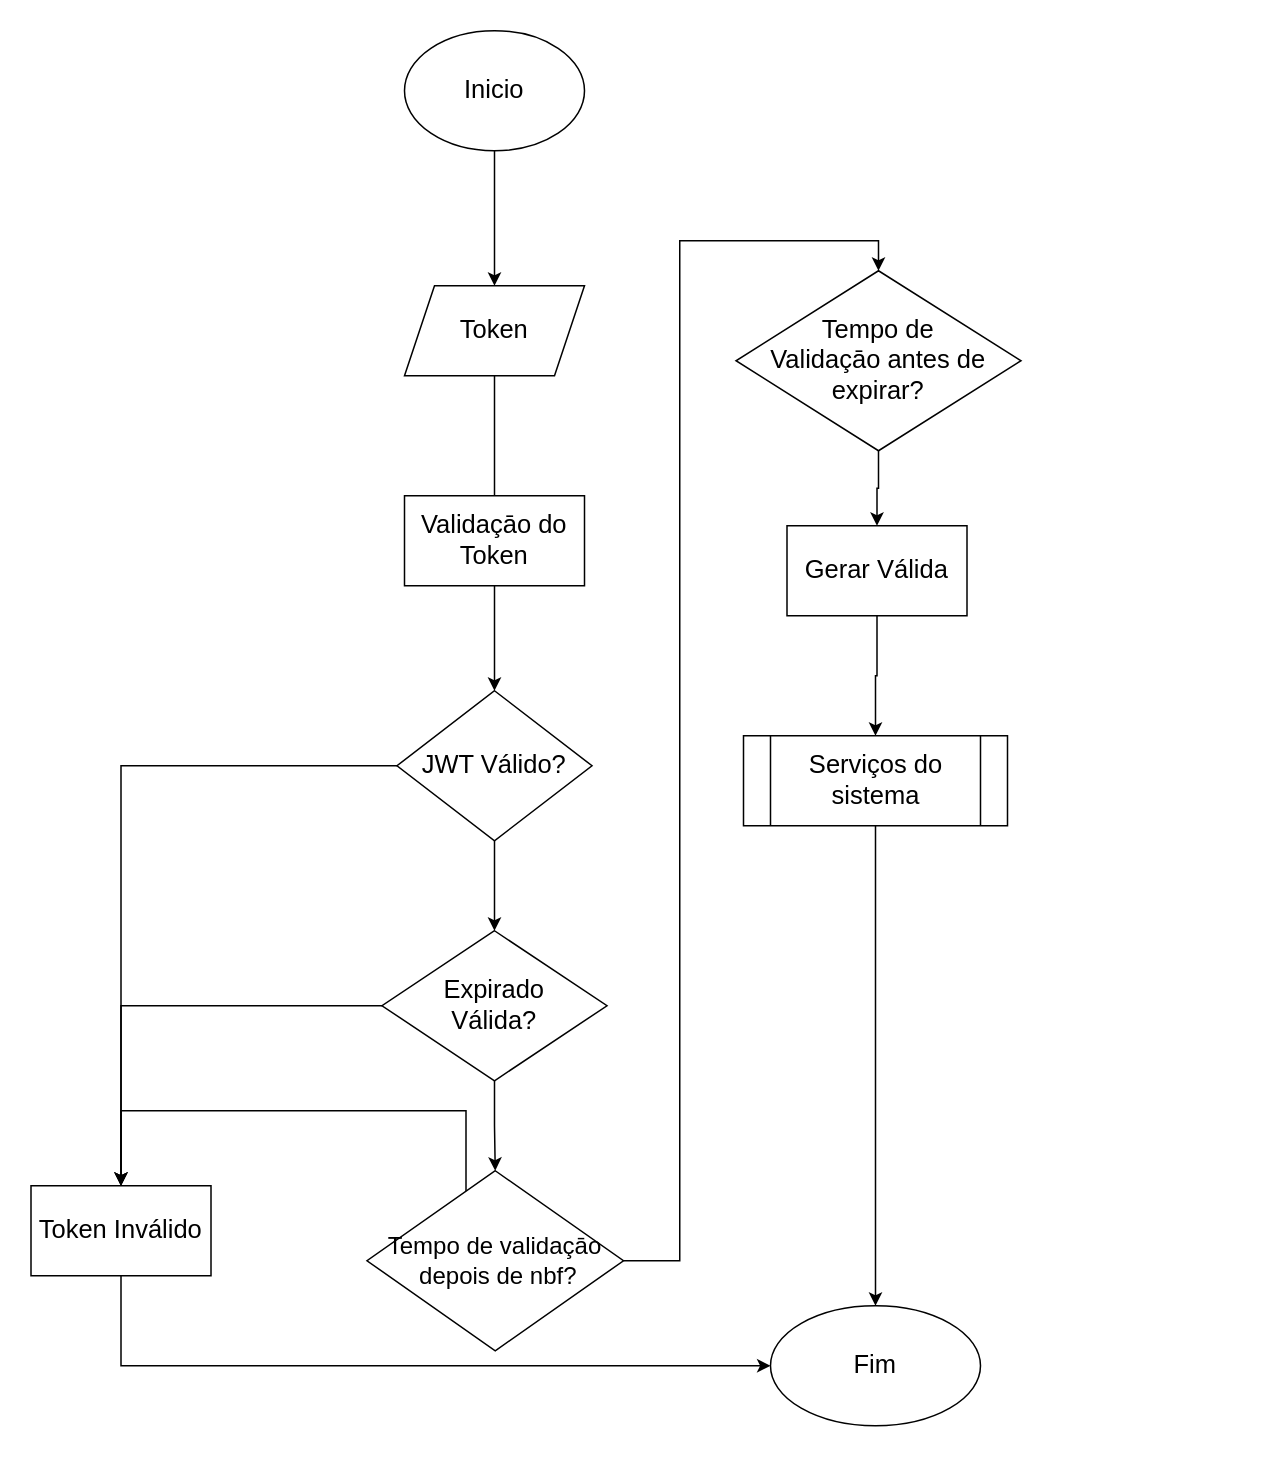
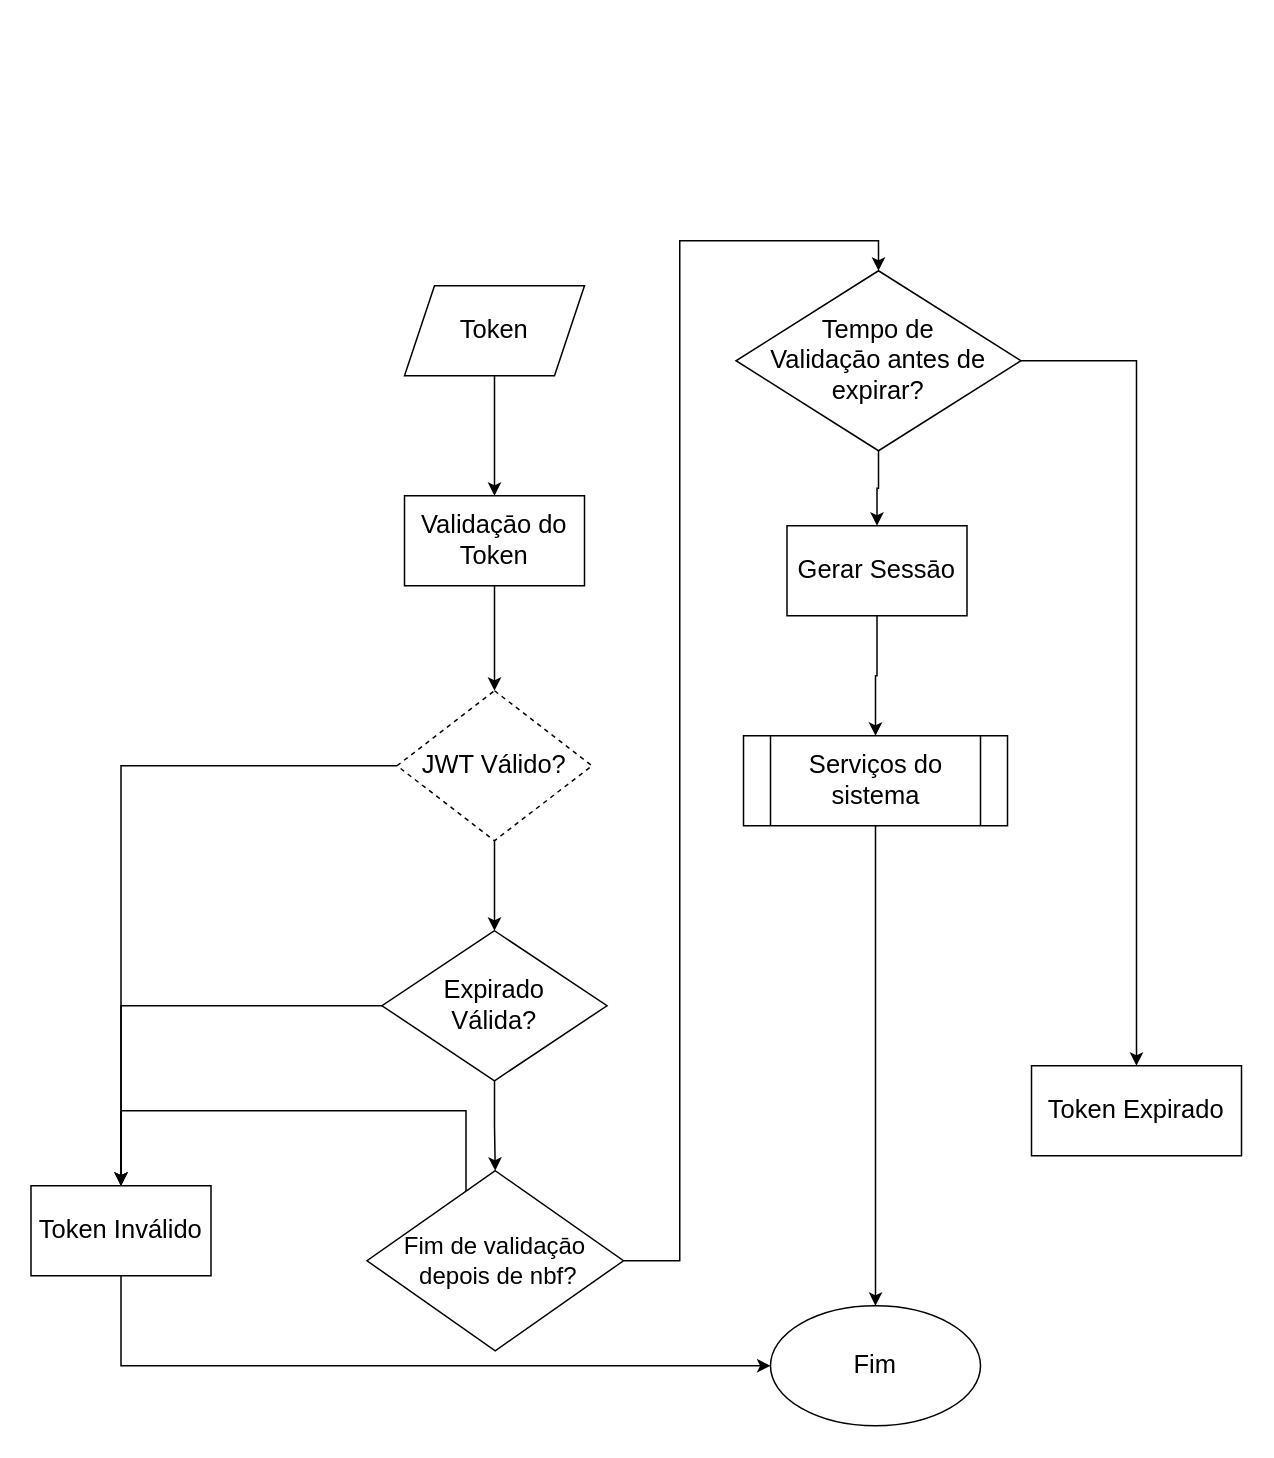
- <mxCell id="3" value="Inicio" style="ellipse;whiteSpace=wrap;html=1;fontSize=17;" vertex="1" parent="1"><mxGeometry x="269" y="20" width="120" height="80" as="geometry" /></mxCell>
- <mxCell id="2" value="" style="edgeStyle=orthogonalEdgeStyle;rounded=0;orthogonalLoop=1;jettySize=auto;html=1;" edge="1" parent="1" source="3" target="5"><mxGeometry relative="1" as="geometry" /></mxCell>
- <mxCell id="4" value="" style="edgeStyle=orthogonalEdgeStyle;rounded=0;orthogonalLoop=1;jettySize=auto;html=1;endArrow=none;" edge="1" parent="1" source="5" target="7"><mxGeometry relative="1" as="geometry" /></mxCell>
+ <mxCell id="4" value="" style="edgeStyle=orthogonalEdgeStyle;rounded=0;orthogonalLoop=1;jettySize=auto;html=1;" edge="1" parent="1" source="5" target="7"><mxGeometry relative="1" as="geometry" /></mxCell>
- <mxCell id="24" value="Gerar Válida" style="whiteSpace=wrap;html=1;fontSize=17;" vertex="1" parent="1"><mxGeometry x="524" y="350" width="120" height="60" as="geometry" /></mxCell>
+ <mxCell id="24" value="Gerar Sessāo" style="whiteSpace=wrap;html=1;fontSize=17;" vertex="1" parent="1"><mxGeometry x="524" y="350" width="120" height="60" as="geometry" /></mxCell>
+ <mxCell id="21" value="" style="edgeStyle=orthogonalEdgeStyle;rounded=0;orthogonalLoop=1;jettySize=auto;html=1;" edge="1" parent="1" source="22" target="28"><mxGeometry relative="1" as="geometry" /></mxCell>
- <mxCell id="10" value="JWT Válido?" style="rhombus;whiteSpace=wrap;html=1;fontSize=17;" vertex="1" parent="1"><mxGeometry x="264" y="460" width="130" height="100" as="geometry" /></mxCell>
+ <mxCell id="10" value="JWT Válido?" style="rhombus;whiteSpace=wrap;html=1;fontSize=17;dashed=1;" vertex="1" parent="1"><mxGeometry x="264" y="460" width="130" height="100" as="geometry" /></mxCell>
+ <mxCell id="28" value="Token Expirado" style="whiteSpace=wrap;html=1;fontSize=17;" vertex="1" parent="1"><mxGeometry x="687" y="710" width="140" height="60" as="geometry" /></mxCell>
- <mxCell id="17" value="&lt;font style=&quot;font-size: 16px;&quot;&gt;Tempo de validaçāo&lt;/font&gt;&lt;div style=&quot;font-size: 16px;&quot;&gt;&lt;font style=&quot;font-size: 16px;&quot;&gt;&amp;nbsp;depois de nbf?&lt;/font&gt;&lt;/div&gt;" style="rhombus;whiteSpace=wrap;html=1;fontSize=17;" vertex="1" parent="1"><mxGeometry x="244" y="780" width="171" height="120" as="geometry" /></mxCell>
+ <mxCell id="17" value="&lt;font style=&quot;font-size: 16px;&quot;&gt;Fim de validaçāo&lt;/font&gt;&lt;div style=&quot;font-size: 16px;&quot;&gt;&lt;font style=&quot;font-size: 16px;&quot;&gt;&amp;nbsp;depois de nbf?&lt;/font&gt;&lt;/div&gt;" style="rhombus;whiteSpace=wrap;html=1;fontSize=17;" vertex="1" parent="1"><mxGeometry x="244" y="780" width="171" height="120" as="geometry" /></mxCell>
